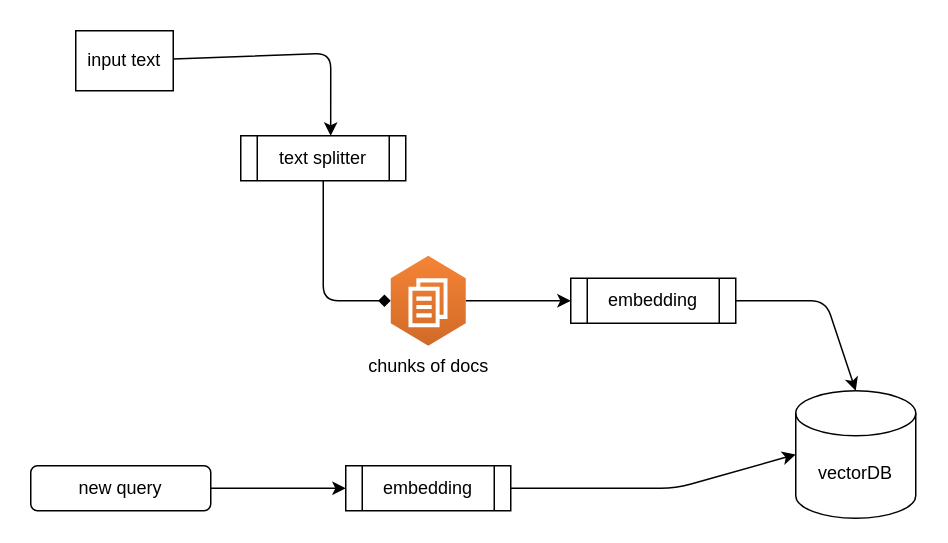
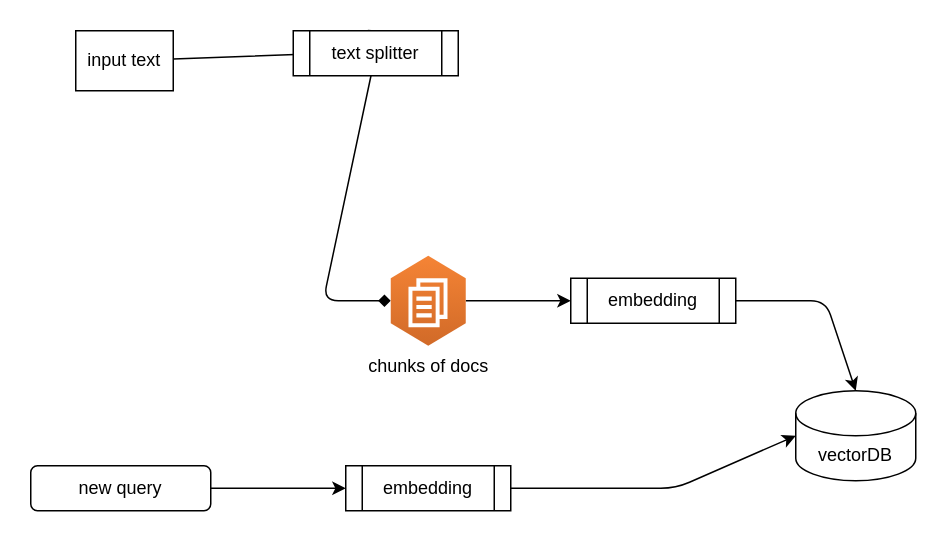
- <mxCell id="5" value="text splitter" style="shape=process;whiteSpace=wrap;html=1;backgroundOutline=1;" vertex="1" parent="1"><mxGeometry x="160" y="90" width="110" height="30" as="geometry" /></mxCell>
+ <mxCell id="5" value="text splitter" style="shape=process;whiteSpace=wrap;html=1;backgroundOutline=1;" vertex="1" parent="1"><mxGeometry x="195" y="20" width="110" height="30" as="geometry" /></mxCell>
- <mxCell id="10" value="vectorDB" style="shape=cylinder3;whiteSpace=wrap;html=1;boundedLbl=1;backgroundOutline=1;size=15;" vertex="1" parent="1"><mxGeometry x="530" y="260" width="80" height="85" as="geometry" /></mxCell>
+ <mxCell id="10" value="vectorDB" style="shape=cylinder3;whiteSpace=wrap;html=1;boundedLbl=1;backgroundOutline=1;size=15;" vertex="1" parent="1"><mxGeometry x="530" y="260" width="80" height="60" as="geometry" /></mxCell>
